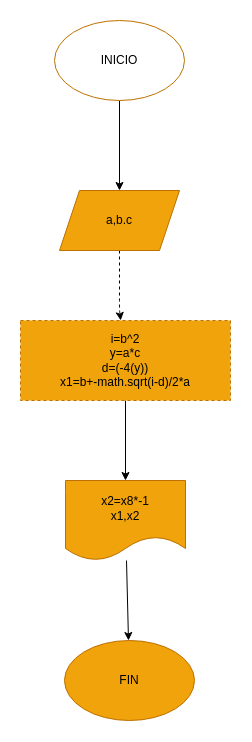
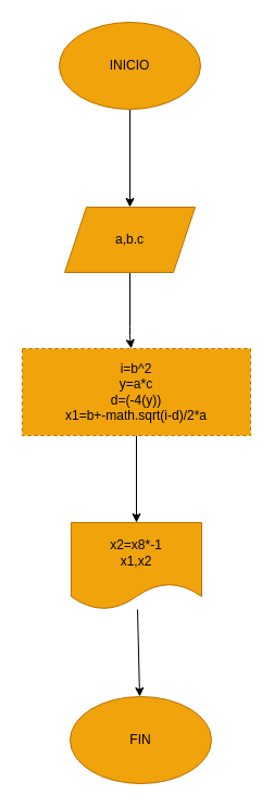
- <mxCell id="3" value="INICIO" style="ellipse;whiteSpace=wrap;html=1;fillColor=#ffffff;fontColor=#000000;strokeColor=#BD7000;" vertex="1" parent="1"><mxGeometry x="54" y="20" width="130" height="80" as="geometry" /></mxCell>
+ <mxCell id="3" value="INICIO" style="ellipse;whiteSpace=wrap;html=1;fillColor=#f0a30a;fontColor=#000000;strokeColor=#BD7000;" vertex="1" parent="1"><mxGeometry x="54" y="20" width="130" height="80" as="geometry" /></mxCell>
- <mxCell id="4" value="" style="edgeStyle=none;html=1;dashed=1;" edge="1" parent="1" source="5" target="7"><mxGeometry relative="1" as="geometry"><Array as="points"><mxPoint x="119" y="310" /></Array></mxGeometry></mxCell>
+ <mxCell id="4" value="" style="edgeStyle=none;html=1;" edge="1" parent="1" source="5" target="7"><mxGeometry relative="1" as="geometry"><Array as="points"><mxPoint x="119" y="310" /></Array></mxGeometry></mxCell>
